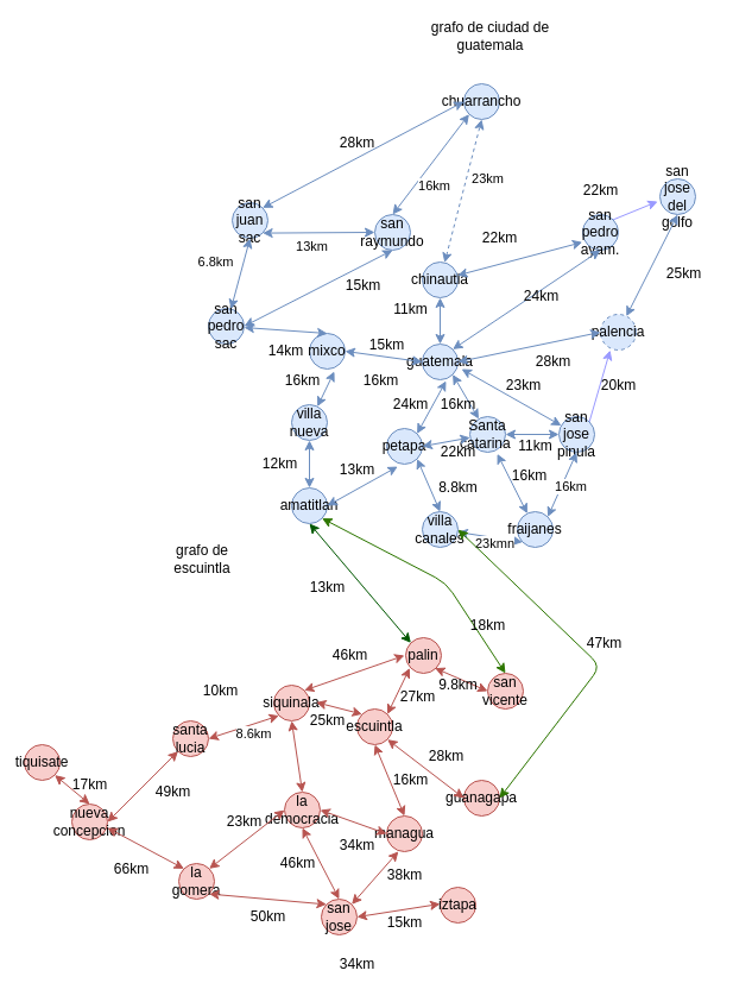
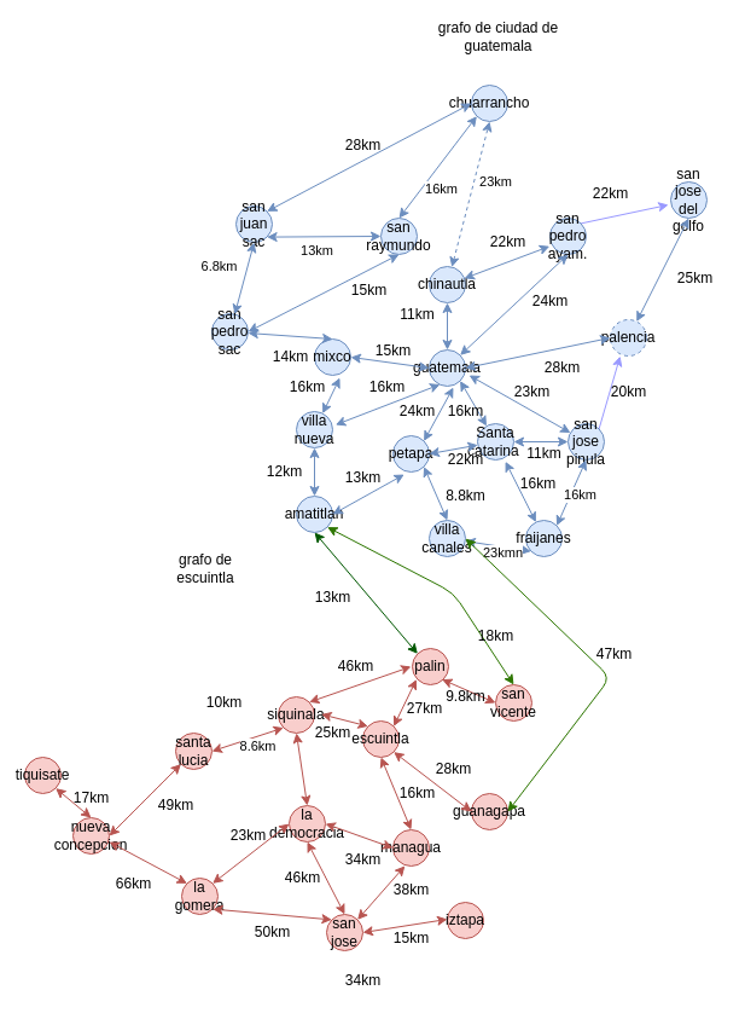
- <mxCell id="15" value="san pedro ayam." style="ellipse;whiteSpace=wrap;html=1;aspect=fixed;fillColor=#dae8fc;strokeColor=#6c8ebf;" parent="1" vertex="1"><mxGeometry x="490" y="180" width="30" height="30" as="geometry" /></mxCell>
+ <mxCell id="15" value="san pedro ayam." style="ellipse;whiteSpace=wrap;html=1;aspect=fixed;fillColor=#dae8fc;strokeColor=#6c8ebf;" parent="1" vertex="1"><mxGeometry x="455" y="180" width="30" height="30" as="geometry" /></mxCell>
+ <mxCell id="37" value="" style="endArrow=classic;startArrow=classic;html=1;entryX=0.298;entryY=0.952;entryDx=0;entryDy=0;exitX=1.079;exitY=0.367;exitDx=0;exitDy=0;entryPerimeter=0;exitPerimeter=0;fillColor=#dae8fc;strokeColor=#6c8ebf;" parent="1" source="11" target="2" edge="1"><mxGeometry width="50" height="50" relative="1" as="geometry"><mxPoint x="417.607" y="353.393" as="sourcePoint" /><mxPoint x="504" y="298" as="targetPoint" /></mxGeometry></mxCell>
